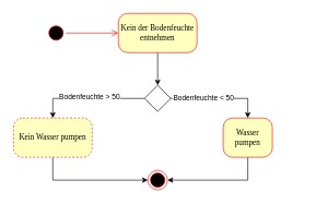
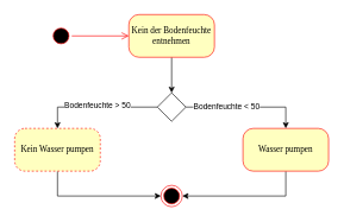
- <mxCell id="13" value="Wasser pumpen" style="rounded=1;whiteSpace=wrap;html=1;arcSize=24;fillColor=#ffffc0;strokeColor=#ff0000;shadow=0;comic=0;labelBackgroundColor=none;fontFamily=Verdana;fontSize=12;fontColor=#000000;align=center;" vertex="1" parent="1"><mxGeometry x="340" y="180" width="75" height="60" as="geometry" /></mxCell>
+ <mxCell id="13" value="Wasser pumpen" style="rounded=1;whiteSpace=wrap;html=1;arcSize=24;fillColor=#ffffc0;strokeColor=#ff0000;shadow=0;comic=0;labelBackgroundColor=none;fontFamily=Verdana;fontSize=12;fontColor=#000000;align=center;" vertex="1" parent="1"><mxGeometry x="340" y="180" width="120" height="60" as="geometry" /></mxCell>
